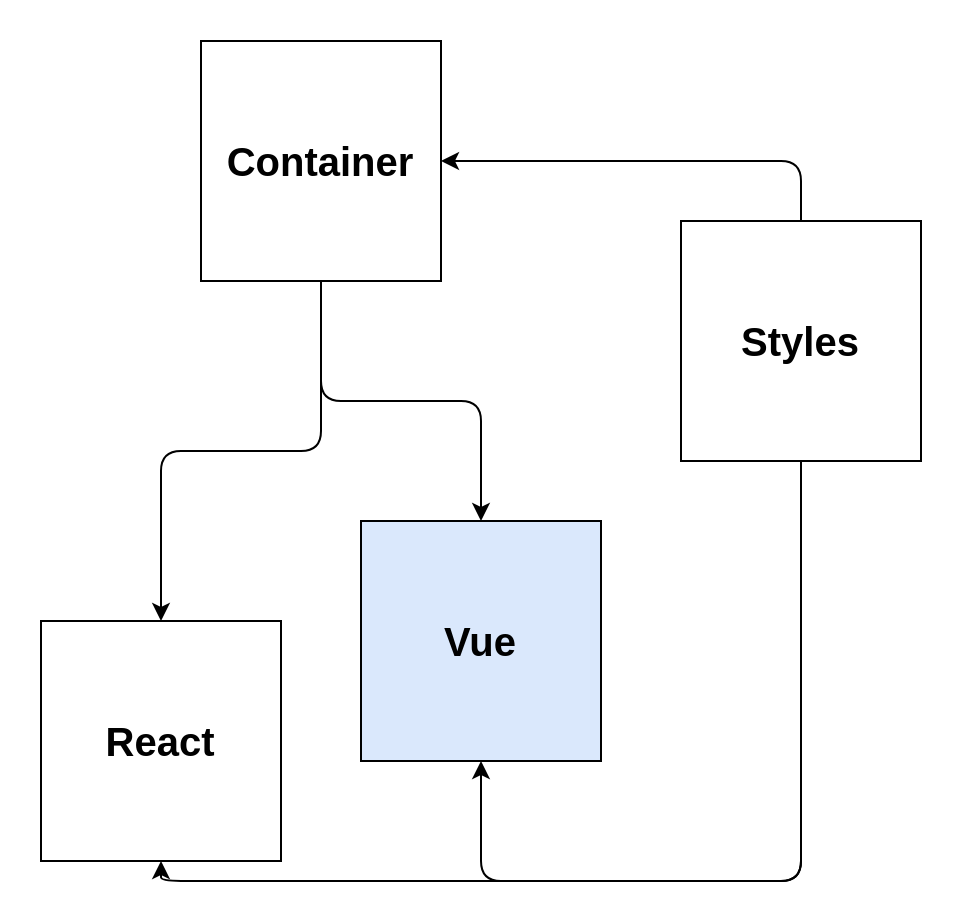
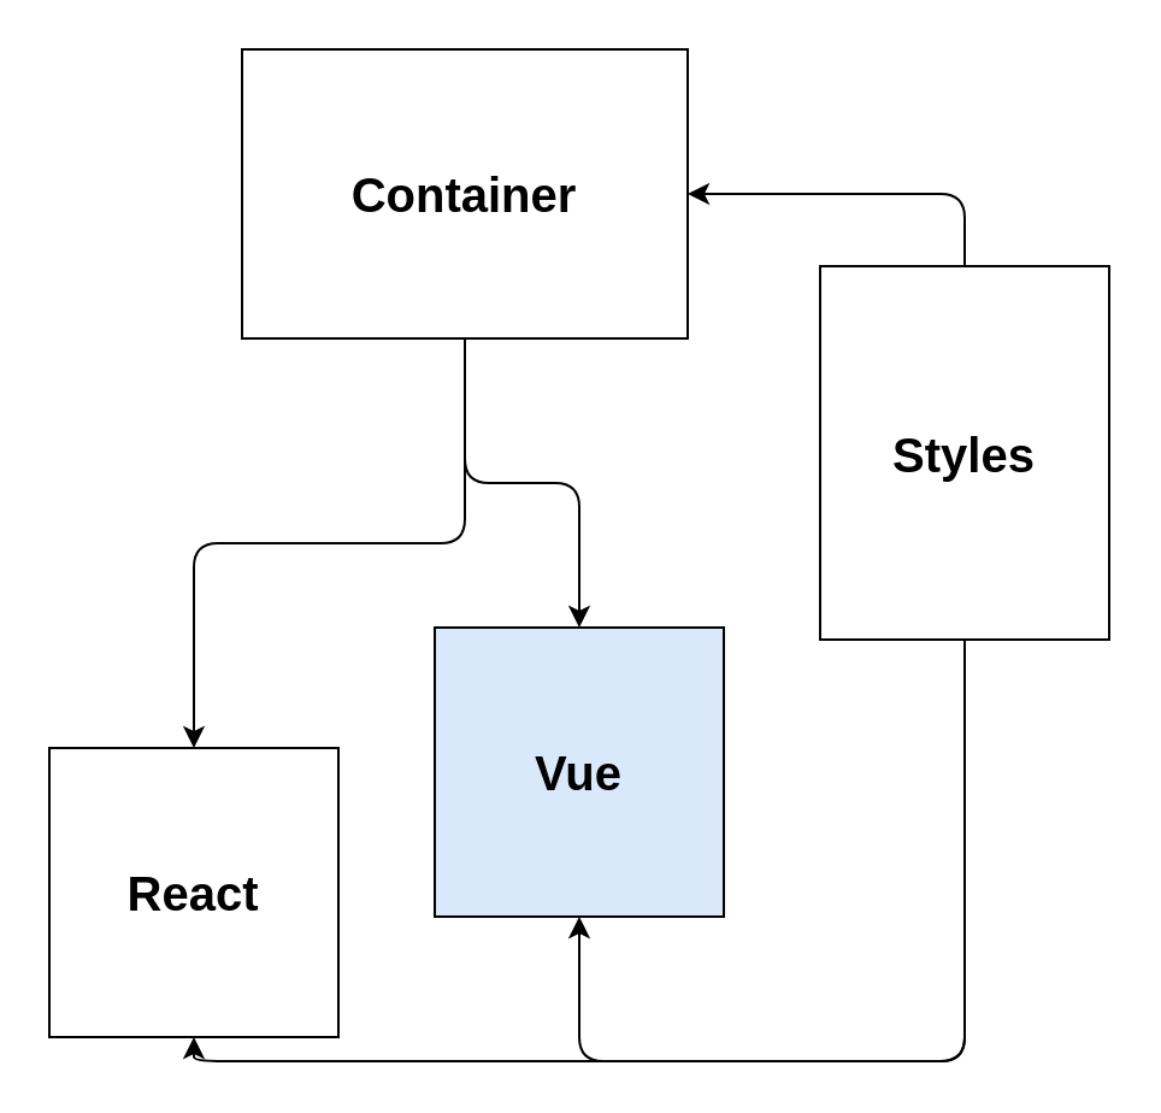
- <mxCell id="4" value="&lt;b&gt;&lt;font style=&quot;font-size: 20px&quot;&gt;Container&lt;/font&gt;&lt;/b&gt;" style="whiteSpace=wrap;html=1;aspect=fixed;" vertex="1" parent="1"><mxGeometry x="100" y="20" width="120" height="120" as="geometry" /></mxCell>
+ <mxCell id="4" value="&lt;b&gt;&lt;font style=&quot;font-size: 20px&quot;&gt;Container&lt;/font&gt;&lt;/b&gt;" style="whiteSpace=wrap;html=1;aspect=fixed;" vertex="1" parent="1"><mxGeometry x="100" y="20" width="185" height="120" as="geometry" /></mxCell>
- <mxCell id="9" value="&lt;font style=&quot;font-size: 20px&quot;&gt;&lt;b&gt;Styles&lt;/b&gt;&lt;/font&gt;" style="whiteSpace=wrap;html=1;aspect=fixed;" vertex="1" parent="1"><mxGeometry x="340" y="110" width="120" height="120" as="geometry" /></mxCell>
+ <mxCell id="9" value="&lt;font style=&quot;font-size: 20px&quot;&gt;&lt;b&gt;Styles&lt;/b&gt;&lt;/font&gt;" style="whiteSpace=wrap;html=1;aspect=fixed;" vertex="1" parent="1"><mxGeometry x="340" y="110" width="120" height="155" as="geometry" /></mxCell>
